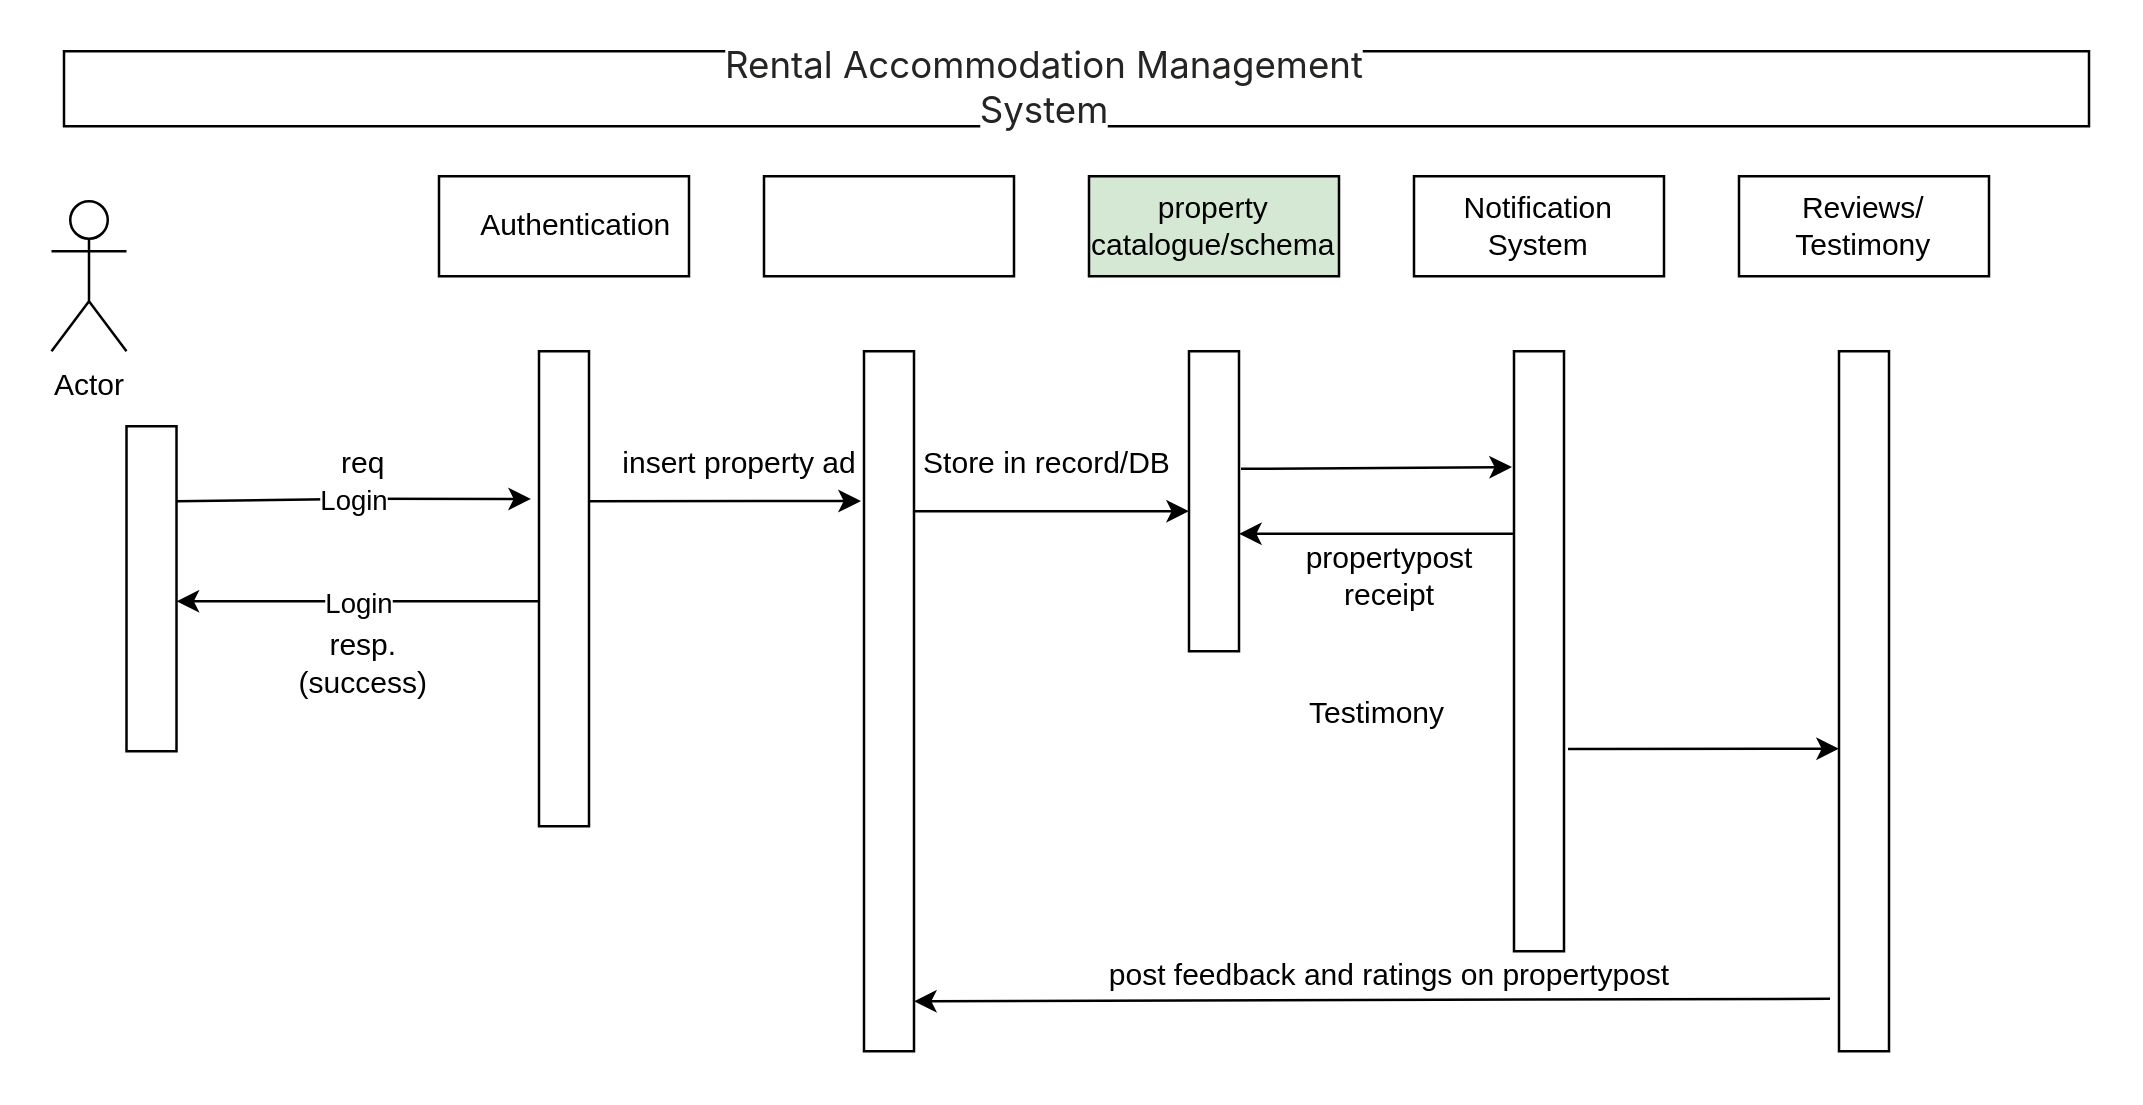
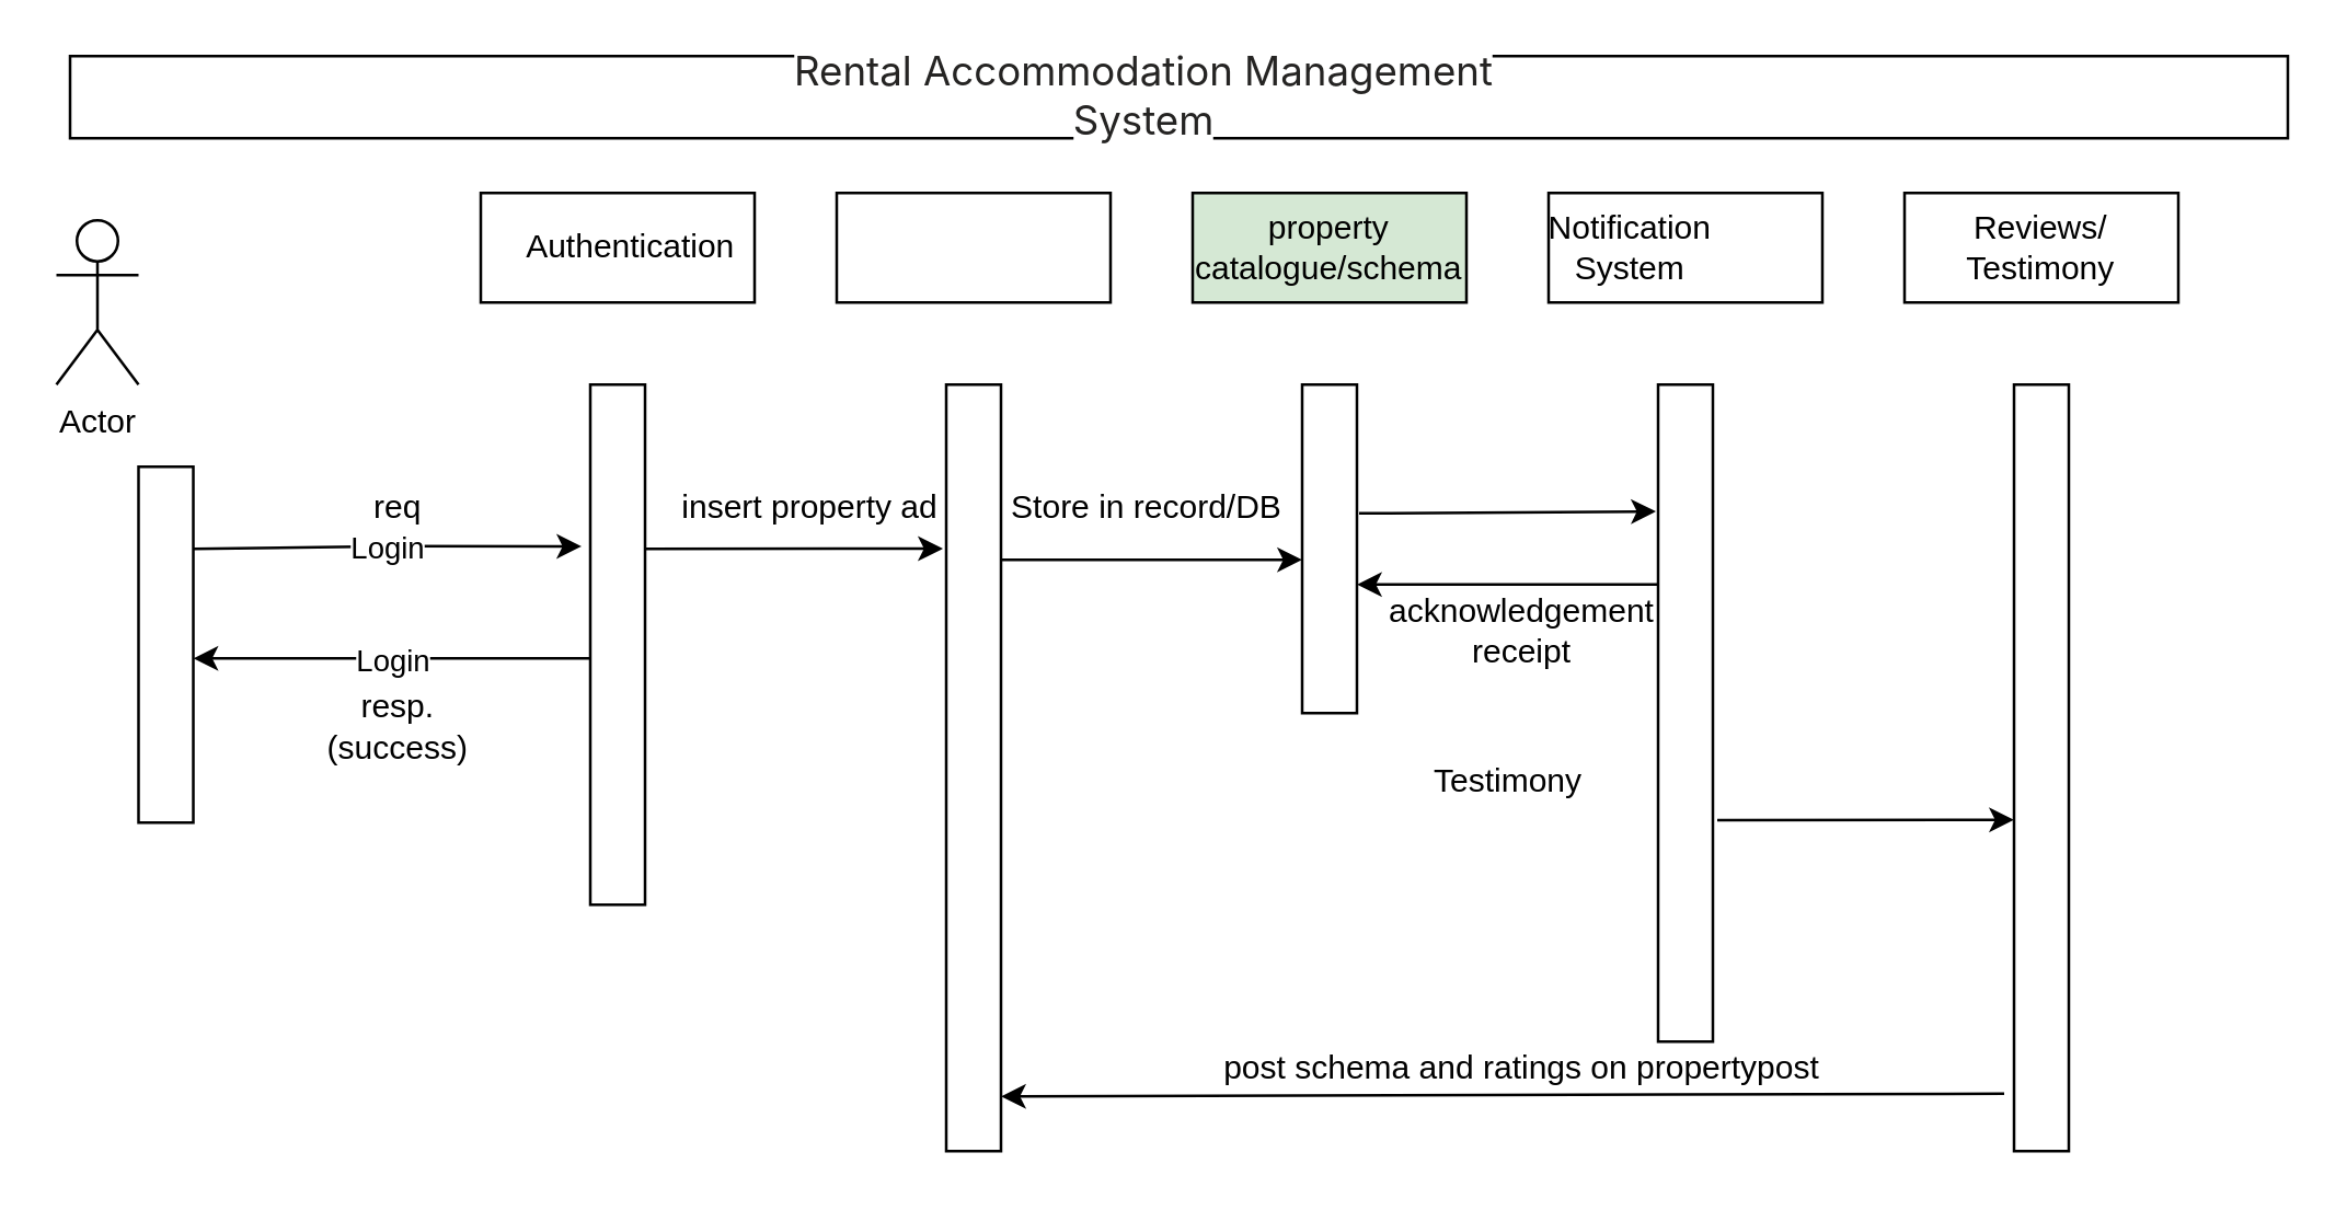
- <mxCell id="10" value="Notification System" style="text;html=1;strokeColor=none;fillColor=none;align=center;verticalAlign=middle;whiteSpace=wrap;rounded=0;" vertex="1" parent="1"><mxGeometry x="590" y="75" width="50" height="30" as="geometry" /></mxCell>
+ <mxCell id="10" value="Notification System" style="text;html=1;strokeColor=none;fillColor=none;align=center;verticalAlign=middle;whiteSpace=wrap;rounded=0;" vertex="1" parent="1"><mxGeometry x="570" y="75" width="50" height="30" as="geometry" /></mxCell>
- <mxCell id="31" value="propertypost&lt;br&gt;receipt" style="text;html=1;align=center;verticalAlign=middle;resizable=0;points=[];autosize=1;strokeColor=none;fillColor=none;" vertex="1" parent="1"><mxGeometry x="495" y="210" width="120" height="40" as="geometry" /></mxCell>
+ <mxCell id="31" value="acknowledgement&lt;br&gt;receipt" style="text;html=1;align=center;verticalAlign=middle;resizable=0;points=[];autosize=1;strokeColor=none;fillColor=none;" vertex="1" parent="1"><mxGeometry x="495" y="210" width="120" height="40" as="geometry" /></mxCell>
- <mxCell id="35" value="post feedback and ratings on propertypost" style="text;html=1;align=center;verticalAlign=middle;resizable=0;points=[];autosize=1;strokeColor=none;fillColor=none;" vertex="1" parent="1"><mxGeometry x="430" y="375" width="250" height="30" as="geometry" /></mxCell>
+ <mxCell id="35" value="post schema and ratings on propertypost" style="text;html=1;align=center;verticalAlign=middle;resizable=0;points=[];autosize=1;strokeColor=none;fillColor=none;" vertex="1" parent="1"><mxGeometry x="430" y="375" width="250" height="30" as="geometry" /></mxCell>
